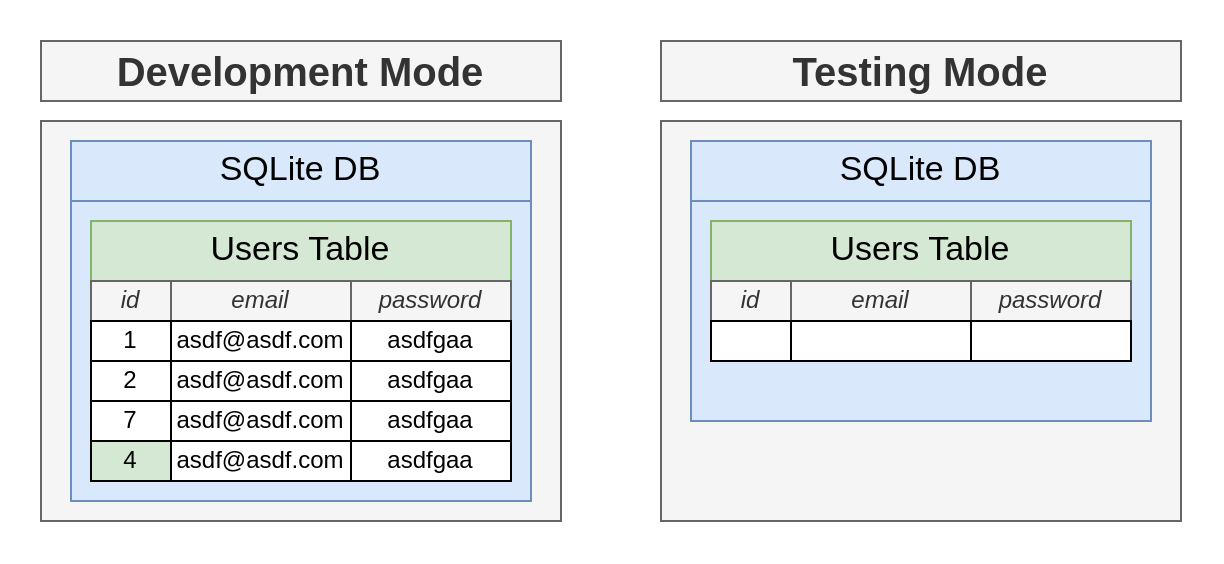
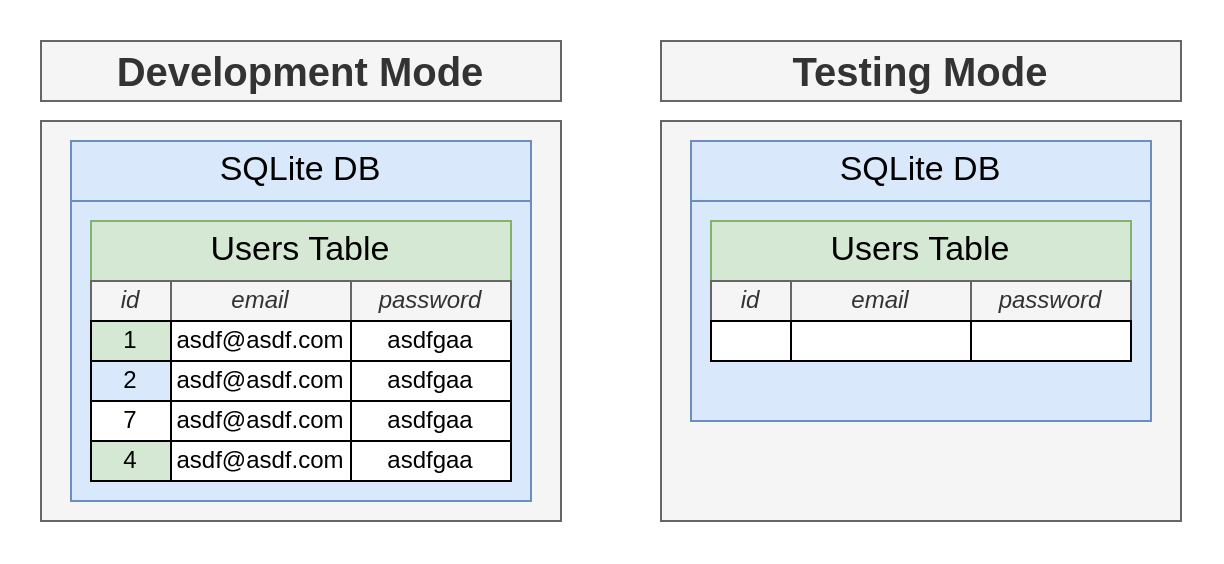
- <mxCell id="12" value="1" style="rounded=0;whiteSpace=wrap;html=1;strokeWidth=1;fontSize=12;fontStyle=0;" vertex="1" parent="1"><mxGeometry x="45" y="160" width="40" height="20" as="geometry" /></mxCell>
+ <mxCell id="12" value="1" style="rounded=0;whiteSpace=wrap;html=1;strokeWidth=1;fontSize=12;fontStyle=0;fillColor=#d5e8d4;" vertex="1" parent="1"><mxGeometry x="45" y="160" width="40" height="20" as="geometry" /></mxCell>
- <mxCell id="24" value="2" style="rounded=0;whiteSpace=wrap;html=1;strokeWidth=1;fontSize=12;fontStyle=0;" vertex="1" parent="1"><mxGeometry x="45" y="180" width="40" height="20" as="geometry" /></mxCell>
+ <mxCell id="24" value="2" style="rounded=0;whiteSpace=wrap;html=1;strokeWidth=1;fontSize=12;fontStyle=0;fillColor=#dae8fc;" vertex="1" parent="1"><mxGeometry x="45" y="180" width="40" height="20" as="geometry" /></mxCell>
